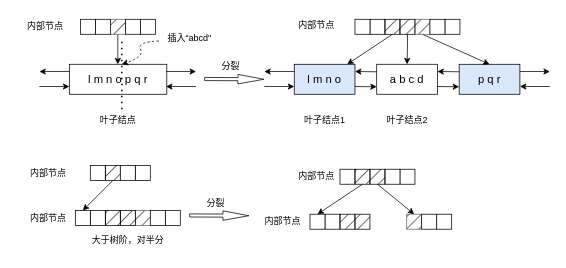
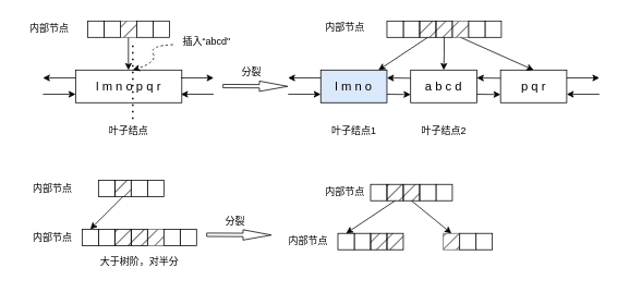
- <mxCell id="16" value="p q r" style="rounded=0;whiteSpace=wrap;html=1;fontSize=15;fillColor=#dae8fc;" vertex="1" parent="1"><mxGeometry x="612" y="85" width="81" height="40" as="geometry" /></mxCell>
+ <mxCell id="16" value="p q r" style="rounded=0;whiteSpace=wrap;html=1;fontSize=15;" vertex="1" parent="1"><mxGeometry x="612" y="85" width="81" height="40" as="geometry" /></mxCell>
